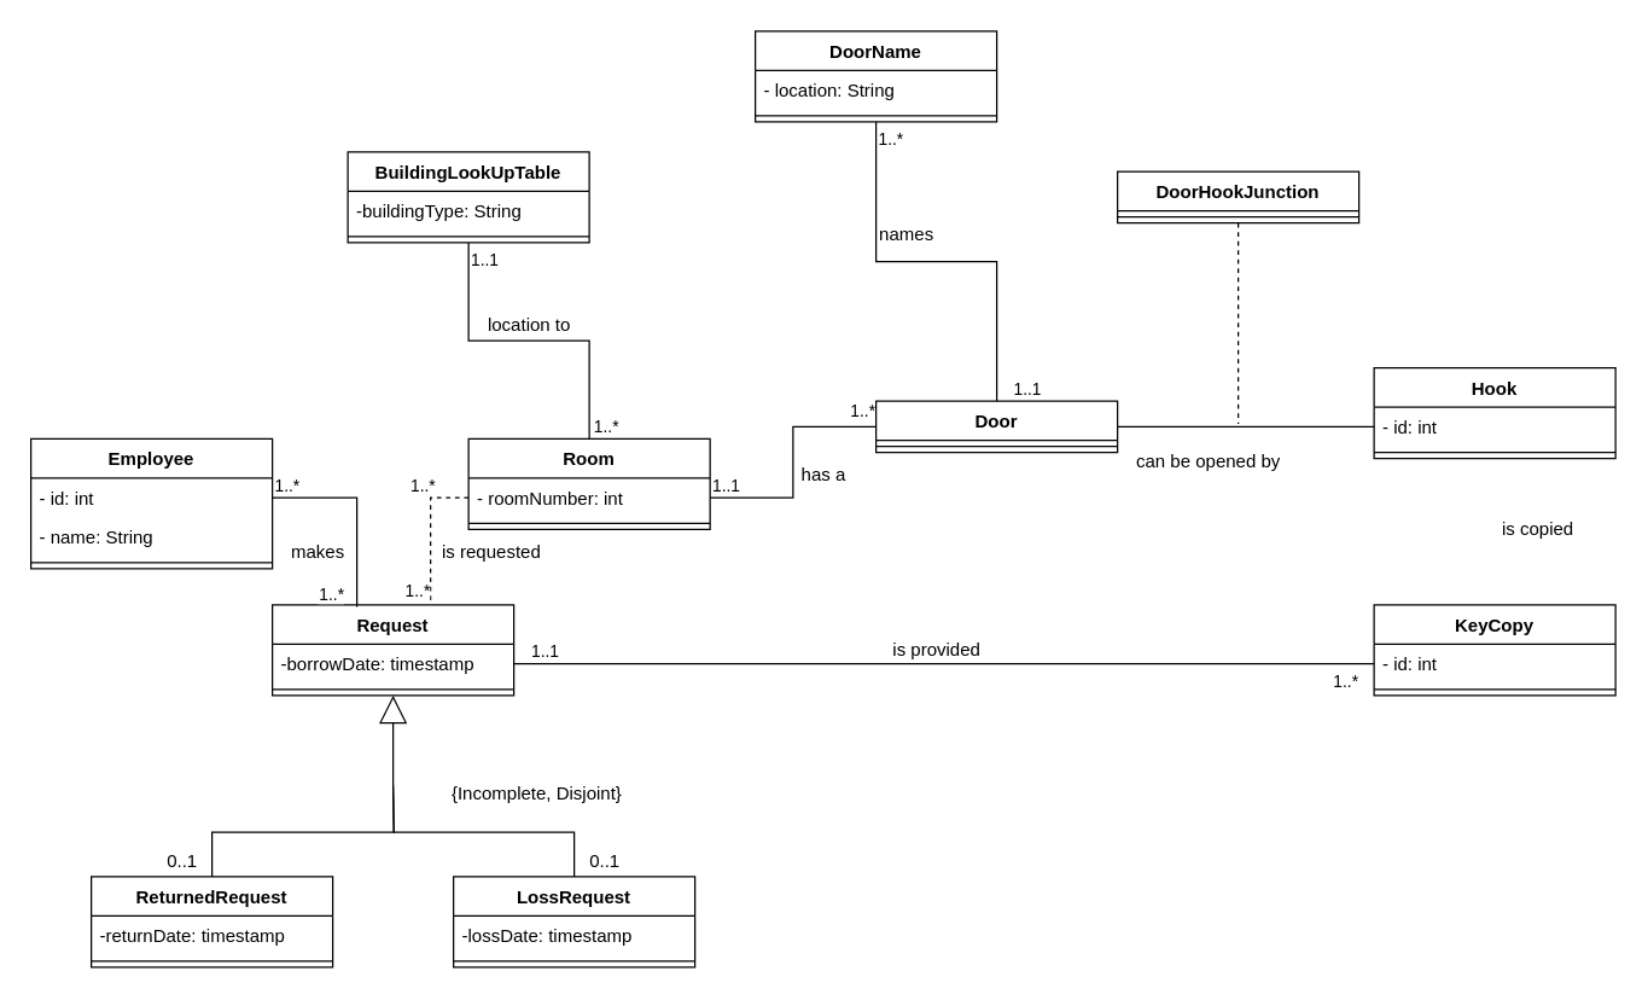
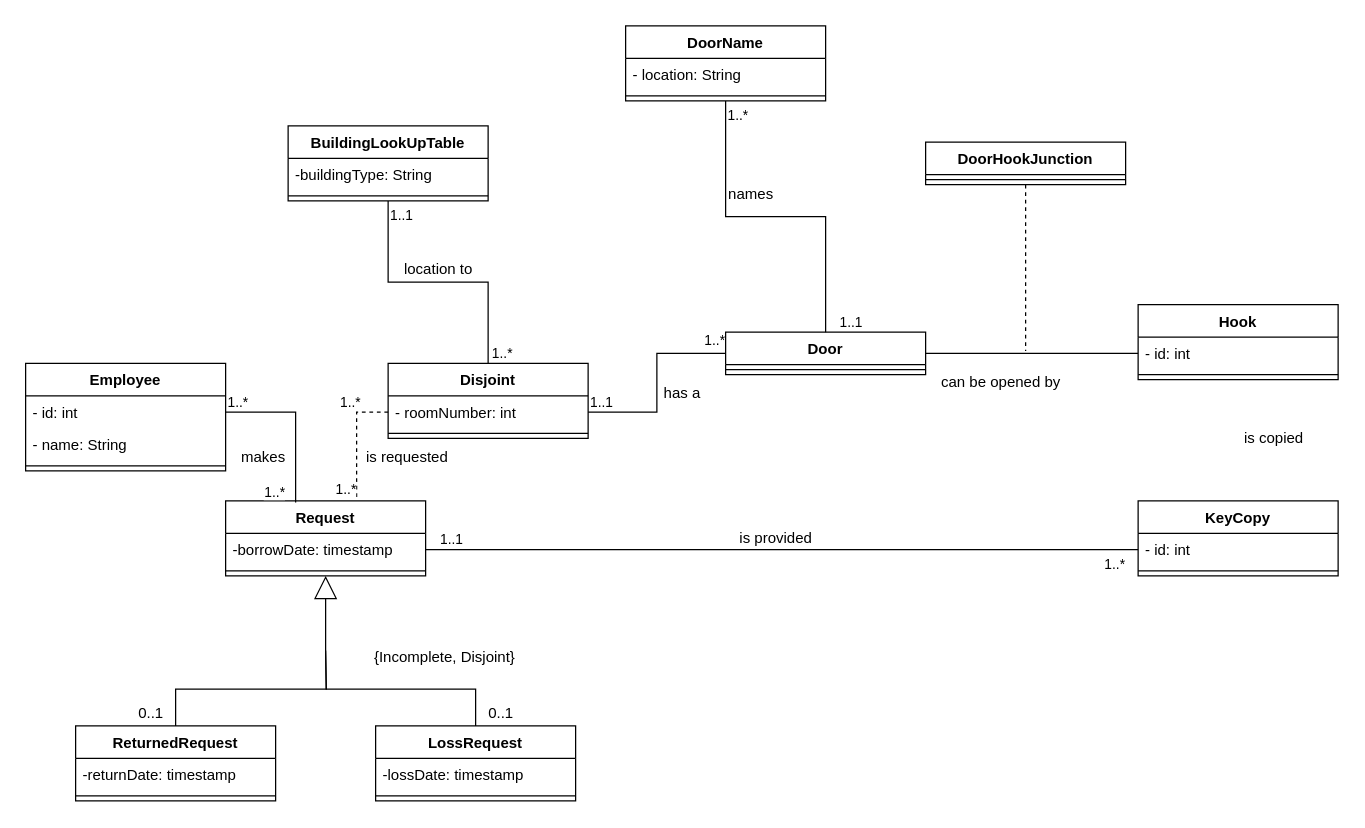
- <mxCell id="6" value="Room" style="swimlane;fontStyle=1;align=center;verticalAlign=top;childLayout=stackLayout;horizontal=1;startSize=26;horizontalStack=0;resizeParent=1;resizeParentMax=0;resizeLast=0;collapsible=1;marginBottom=0;" parent="1" vertex="1"><mxGeometry x="310" width="160" height="60" as="geometry" y="290" /></mxCell>
+ <mxCell id="6" value="Disjoint" style="swimlane;fontStyle=1;align=center;verticalAlign=top;childLayout=stackLayout;horizontal=1;startSize=26;horizontalStack=0;resizeParent=1;resizeParentMax=0;resizeLast=0;collapsible=1;marginBottom=0;" parent="1" vertex="1"><mxGeometry x="310" width="160" height="60" as="geometry" y="290" /></mxCell>
